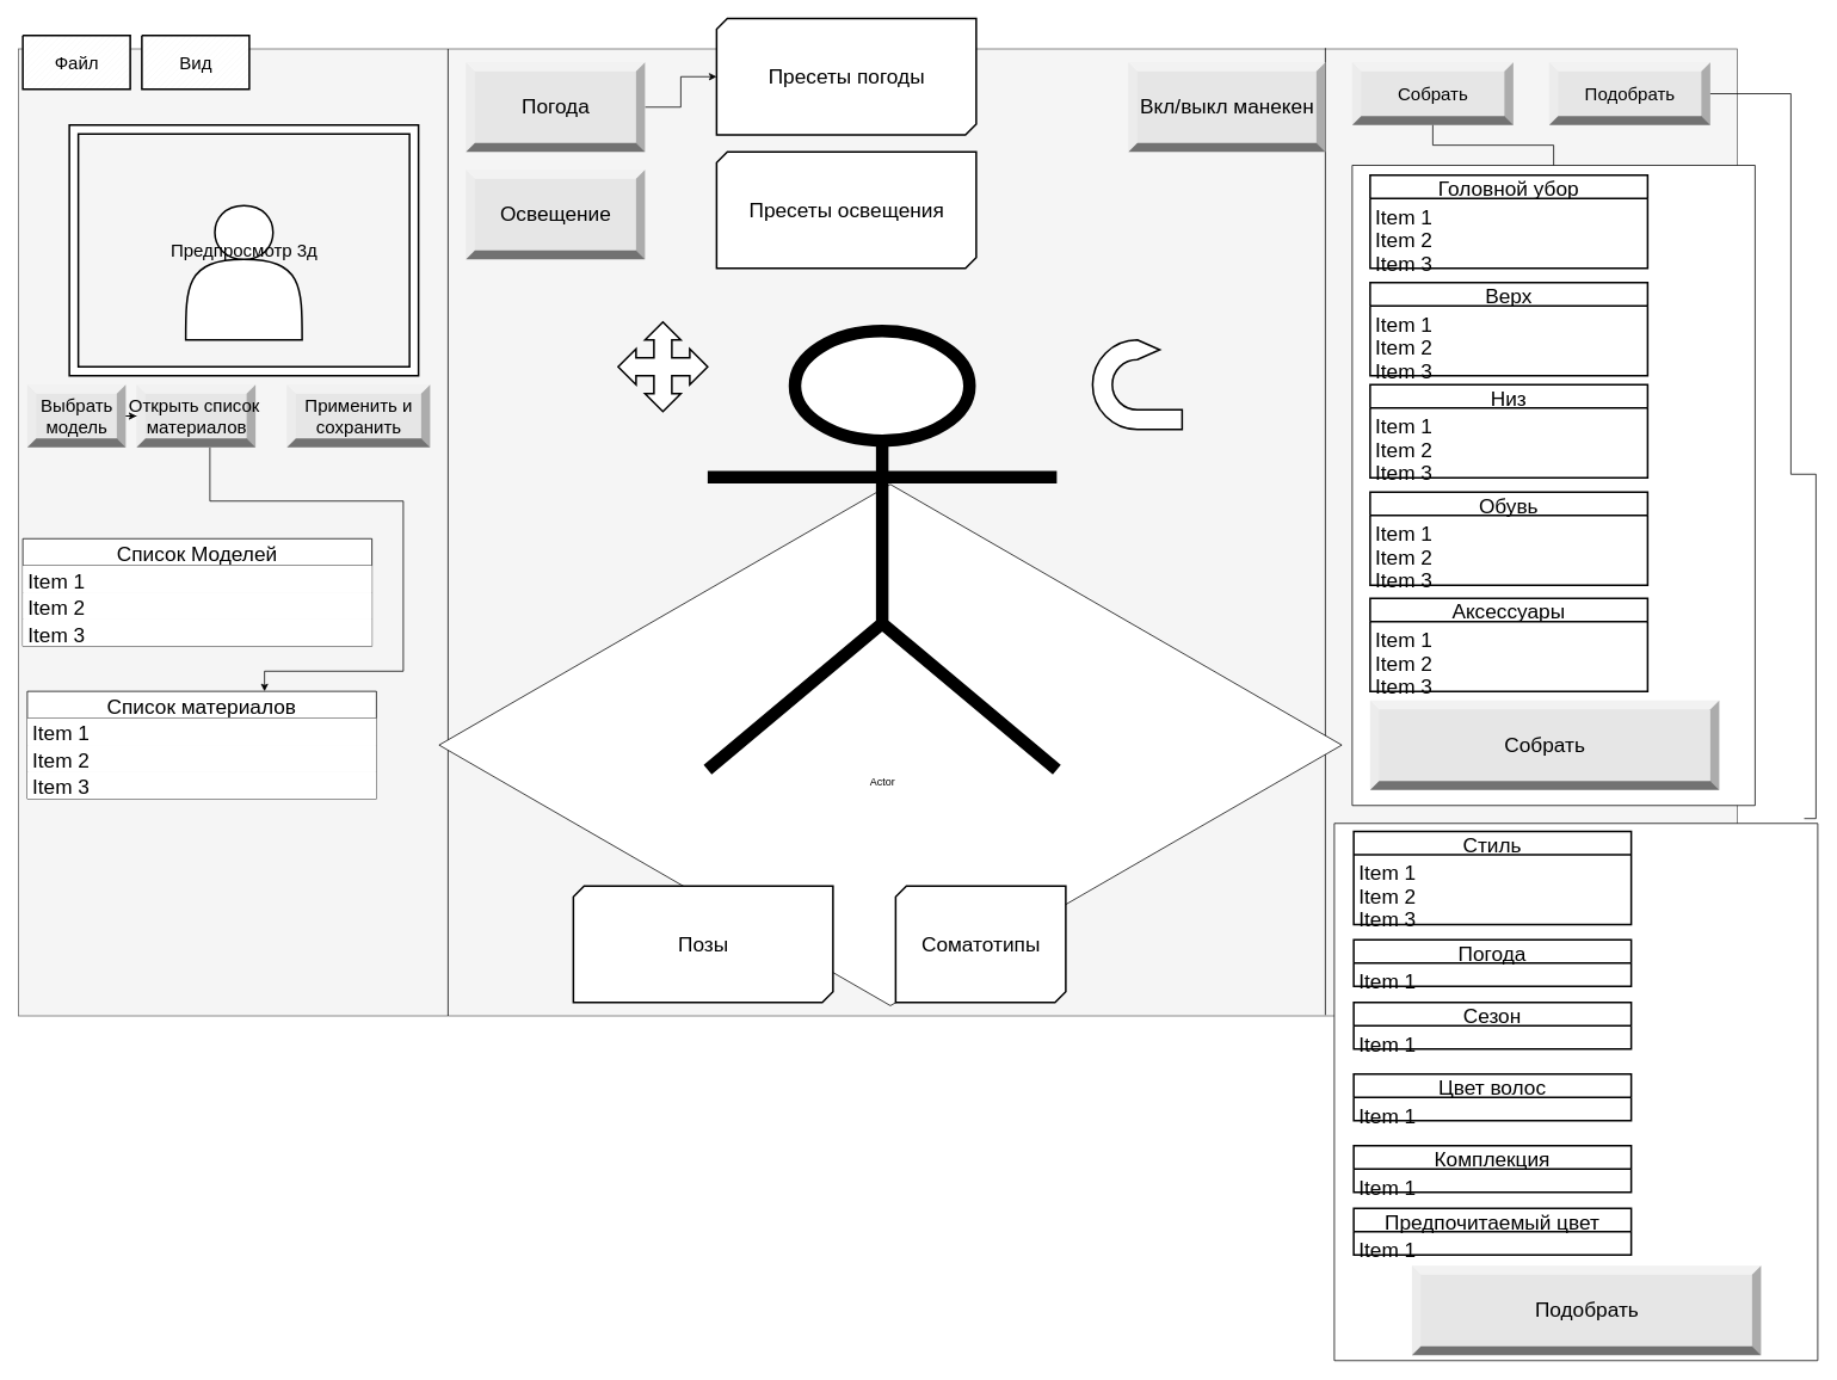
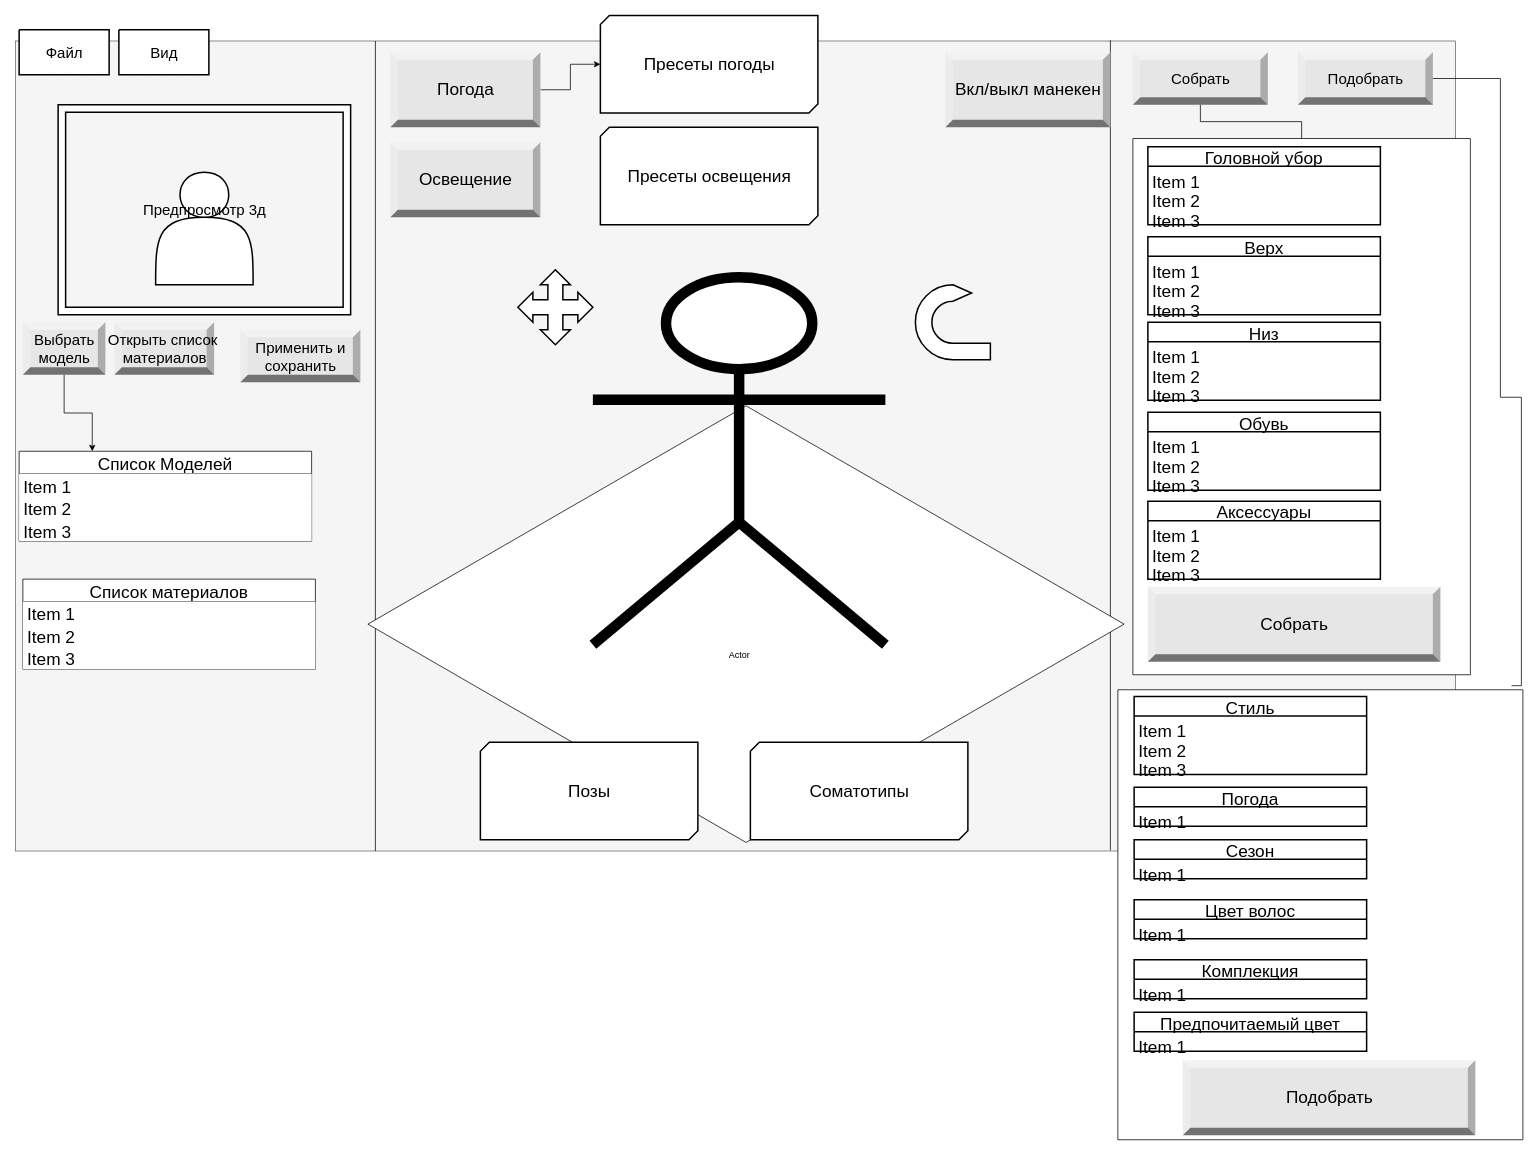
- <mxCell id="40" style="edgeStyle=orthogonalEdgeStyle;rounded=0;orthogonalLoop=1;jettySize=auto;html=1;fontSize=23;" parent="1" source="41" target="43" edge="1"><mxGeometry relative="1" as="geometry" /></mxCell>
+ <mxCell id="40" style="edgeStyle=orthogonalEdgeStyle;rounded=0;orthogonalLoop=1;jettySize=auto;html=1;entryX=0.25;entryY=0;entryDx=0;entryDy=0;fontSize=23;" parent="1" source="41" target="70" edge="1"><mxGeometry relative="1" as="geometry" /></mxCell>
- <mxCell id="44" value="Применить и &lt;br&gt;сохранить" style="labelPosition=center;verticalLabelPosition=middle;align=center;html=1;shape=mxgraph.basic.shaded_button;dx=10;fillColor=#E6E6E6;strokeColor=none;rounded=0;fontSize=20;" parent="1" vertex="1"><mxGeometry x="320" y="429" width="160" height="70" as="geometry" /></mxCell>
+ <mxCell id="44" value="Применить и &lt;br&gt;сохранить" style="labelPosition=center;verticalLabelPosition=middle;align=center;html=1;shape=mxgraph.basic.shaded_button;dx=10;fillColor=#E6E6E6;strokeColor=none;rounded=0;fontSize=20;" parent="1" vertex="1"><mxGeometry x="320" y="439" width="160" height="70" as="geometry" /></mxCell>
- <mxCell id="42" style="edgeStyle=orthogonalEdgeStyle;rounded=0;orthogonalLoop=1;jettySize=auto;html=1;fontSize=23;" parent="1" source="43" target="66" edge="1"><mxGeometry relative="1" as="geometry"><Array as="points"><mxPoint x="234" y="559" /><mxPoint x="450" y="559" /><mxPoint x="450" y="749" /><mxPoint x="295" y="749" /></Array></mxGeometry></mxCell>
- <mxCell id="74" value="Соматотипы" style="verticalLabelPosition=middle;verticalAlign=middle;html=1;shape=mxgraph.basic.diag_snip_rect;dx=6;rounded=0;fontSize=23;strokeWidth=2;labelPosition=center;align=center;" parent="1" vertex="1"><mxGeometry x="1000" y="989" width="190" height="130" as="geometry" /></mxCell>
+ <mxCell id="74" value="Соматотипы" style="verticalLabelPosition=middle;verticalAlign=middle;html=1;shape=mxgraph.basic.diag_snip_rect;dx=6;rounded=0;fontSize=23;strokeWidth=2;labelPosition=center;align=center;" parent="1" vertex="1"><mxGeometry x="1000" y="989" width="290" height="130" as="geometry" /></mxCell>
